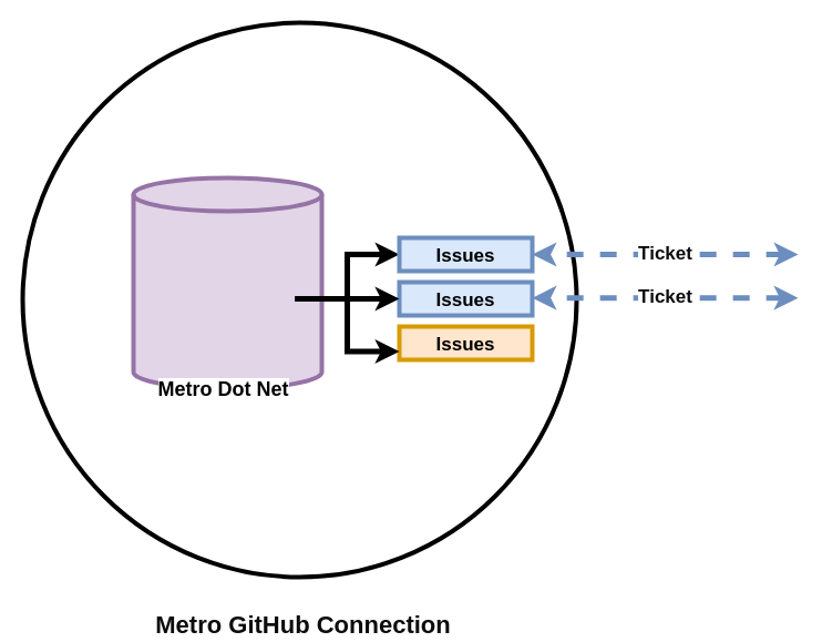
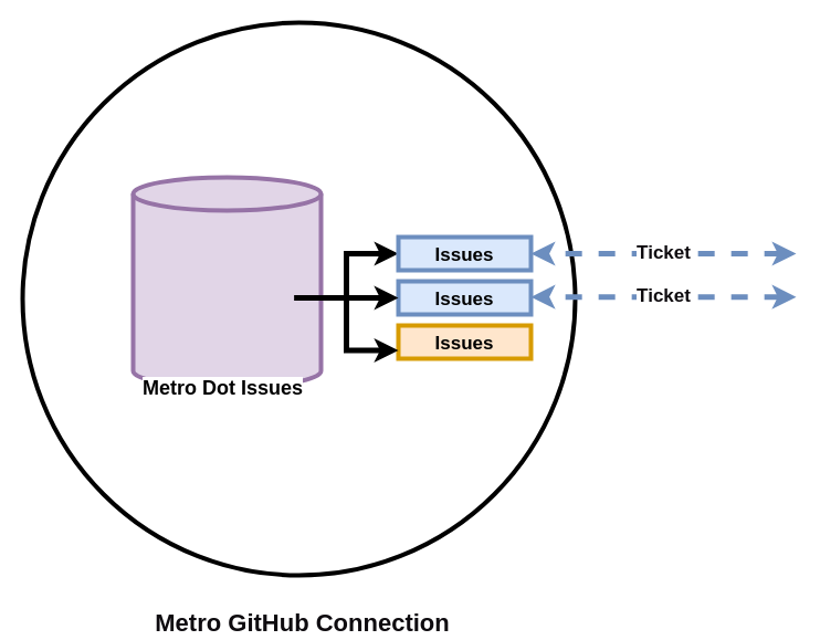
- <mxCell id="4" value="Metro Dot Net" style="shape=image;html=1;verticalAlign=top;verticalLabelPosition=bottom;labelBackgroundColor=#ffffff;imageAspect=0;aspect=fixed;image=https://cdn0.iconfinder.com/data/icons/octicons/1024/repo-128.png;fontStyle=1;fontSize=18;" parent="1" vertex="1"><mxGeometry x="136" y="204" width="130" height="130" as="geometry" /></mxCell>
+ <mxCell id="4" value="Metro Dot Issues" style="shape=image;html=1;verticalAlign=top;verticalLabelPosition=bottom;labelBackgroundColor=#ffffff;imageAspect=0;aspect=fixed;image=https://cdn0.iconfinder.com/data/icons/octicons/1024/repo-128.png;fontStyle=1;fontSize=18;" parent="1" vertex="1"><mxGeometry x="136" y="204" width="130" height="130" as="geometry" /></mxCell>
